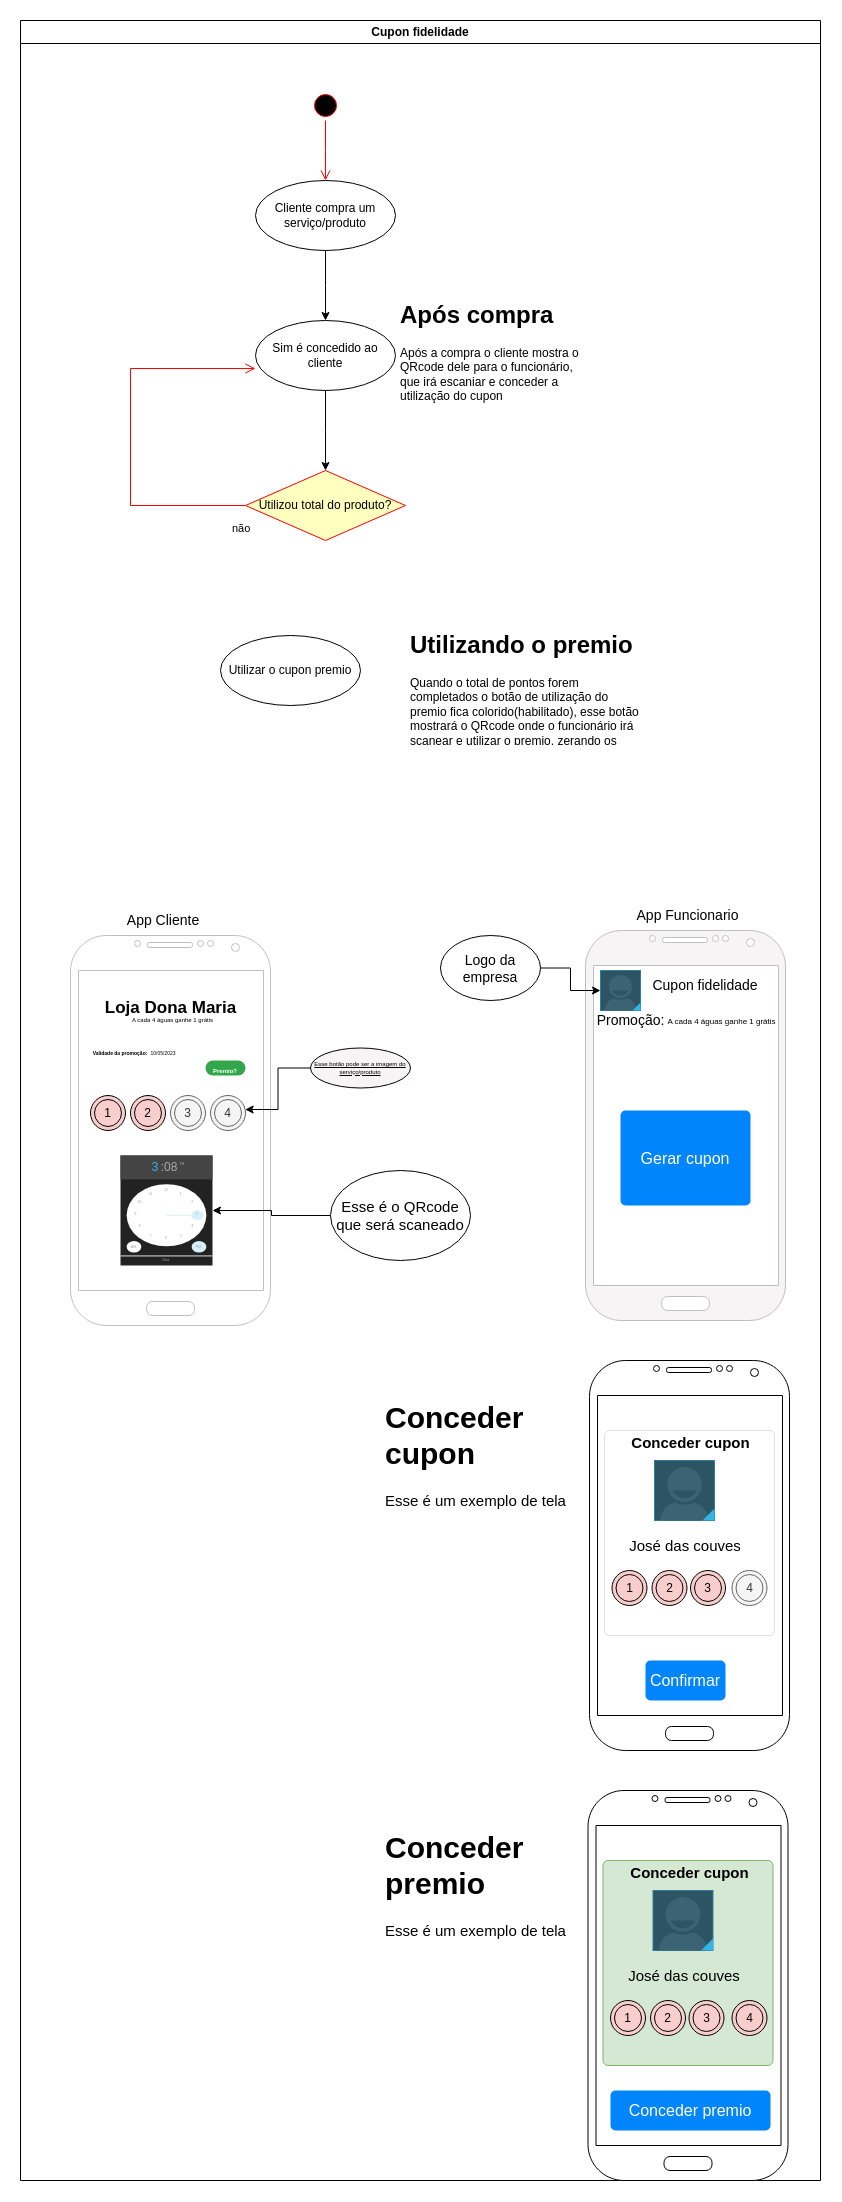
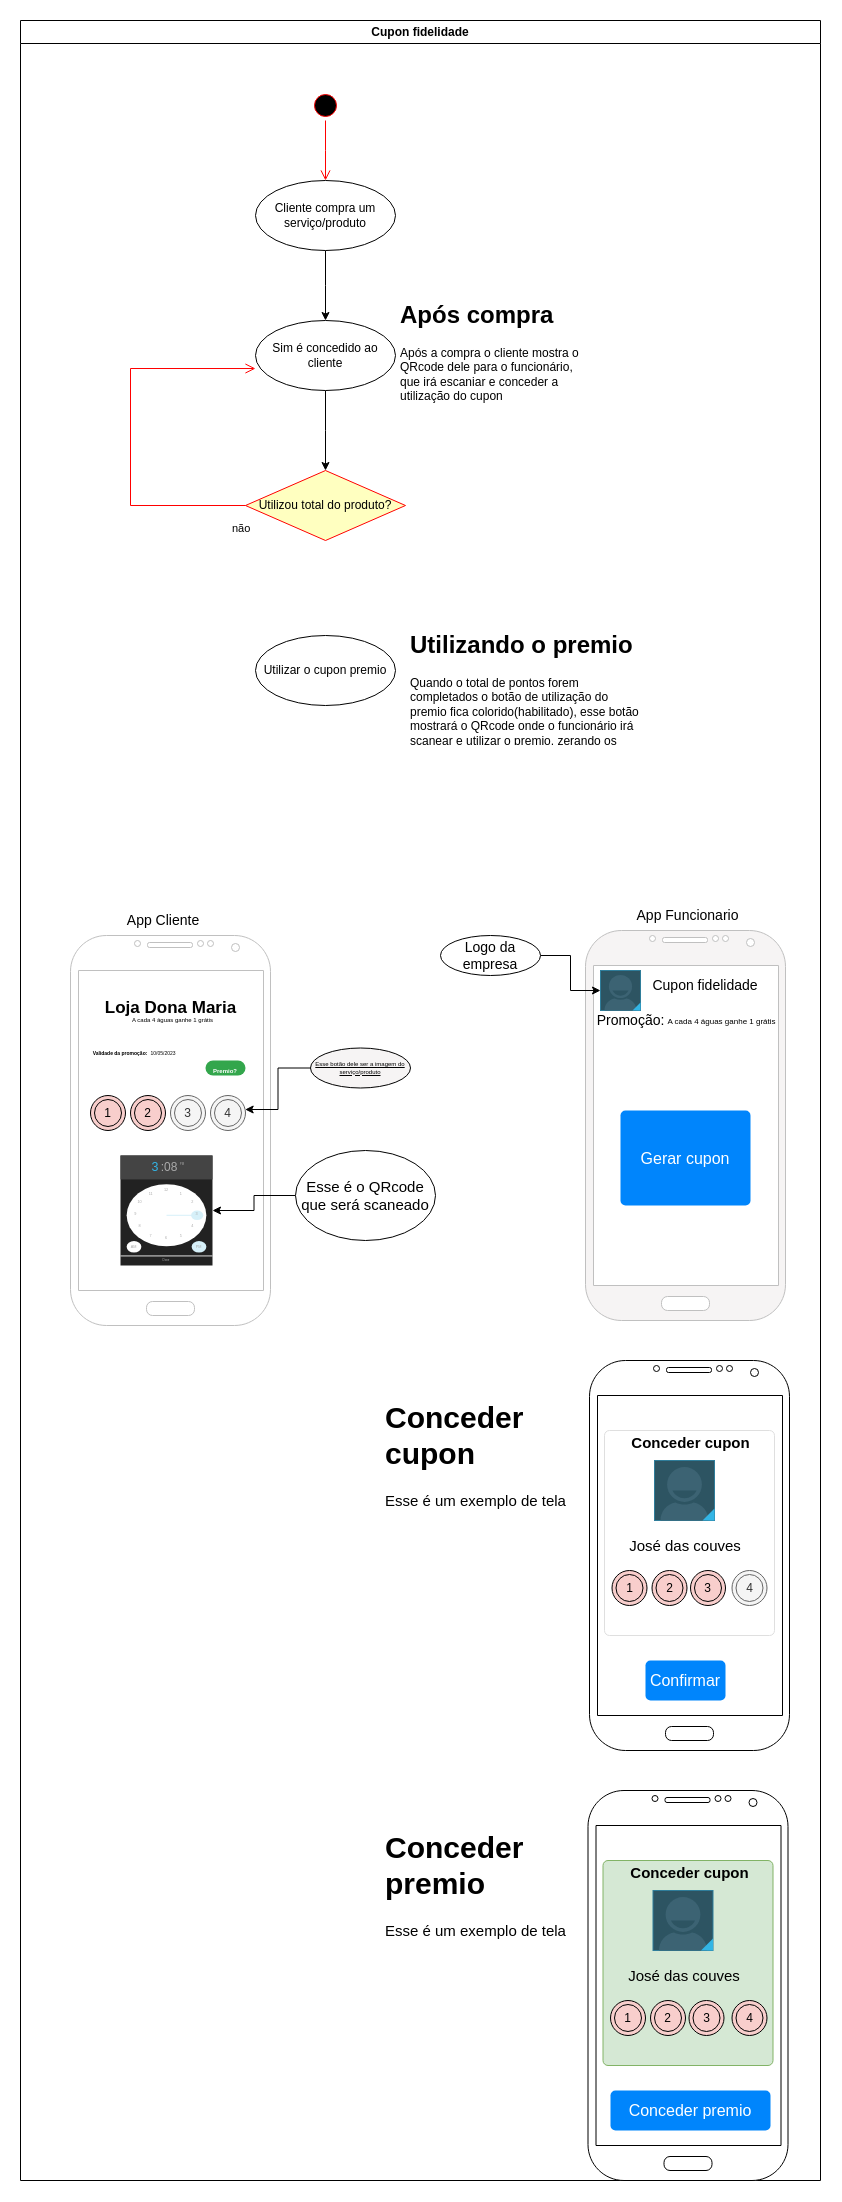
- <mxCell id="12" value="Utilizar o cupon premio" style="ellipse;whiteSpace=wrap;html=1;" vertex="1" parent="2"><mxGeometry x="200" y="615" width="140" height="70" as="geometry" /></mxCell>
+ <mxCell id="12" value="Utilizar o cupon premio" style="ellipse;whiteSpace=wrap;html=1;" vertex="1" parent="2"><mxGeometry x="235" y="615" width="140" height="70" as="geometry" /></mxCell>
- <mxCell id="31" value="Logo da empresa" style="ellipse;whiteSpace=wrap;html=1;align=center;fillStyle=auto;fontSize=14;" vertex="1" parent="2"><mxGeometry x="420" y="915" width="100" height="65" as="geometry" /></mxCell>
+ <mxCell id="31" value="Logo da empresa" style="ellipse;whiteSpace=wrap;html=1;align=center;fillStyle=auto;fontSize=14;" vertex="1" parent="2"><mxGeometry x="420" y="915" width="100" height="40" as="geometry" /></mxCell>
- <mxCell id="25" value="Esse botão pode ser a imagem do serviço/produto" style="ellipse;whiteSpace=wrap;html=1;align=center;fontStyle=4;fillStyle=auto;strokeColor=default;fontSize=6;fillColor=#f6f4f4;gradientColor=none;" vertex="1" parent="2"><mxGeometry x="290" y="1027.5" width="100" height="40" as="geometry" /></mxCell>
+ <mxCell id="25" value="Esse botão dele ser a imagem do serviço/produto" style="ellipse;whiteSpace=wrap;html=1;align=center;fontStyle=4;fillStyle=auto;strokeColor=default;fontSize=6;fillColor=#f6f4f4;gradientColor=none;" vertex="1" parent="2"><mxGeometry x="290" y="1027.5" width="100" height="40" as="geometry" /></mxCell>
- <mxCell id="48" value="Esse é o QRcode que será scaneado" style="ellipse;whiteSpace=wrap;html=1;align=center;fillStyle=auto;fontSize=15;" vertex="1" parent="2"><mxGeometry x="310" y="1150" width="140" height="90" as="geometry" /></mxCell>
+ <mxCell id="48" value="Esse é o QRcode que será scaneado" style="ellipse;whiteSpace=wrap;html=1;align=center;fillStyle=auto;fontSize=15;" vertex="1" parent="2"><mxGeometry x="275" y="1130" width="140" height="90" as="geometry" /></mxCell>
